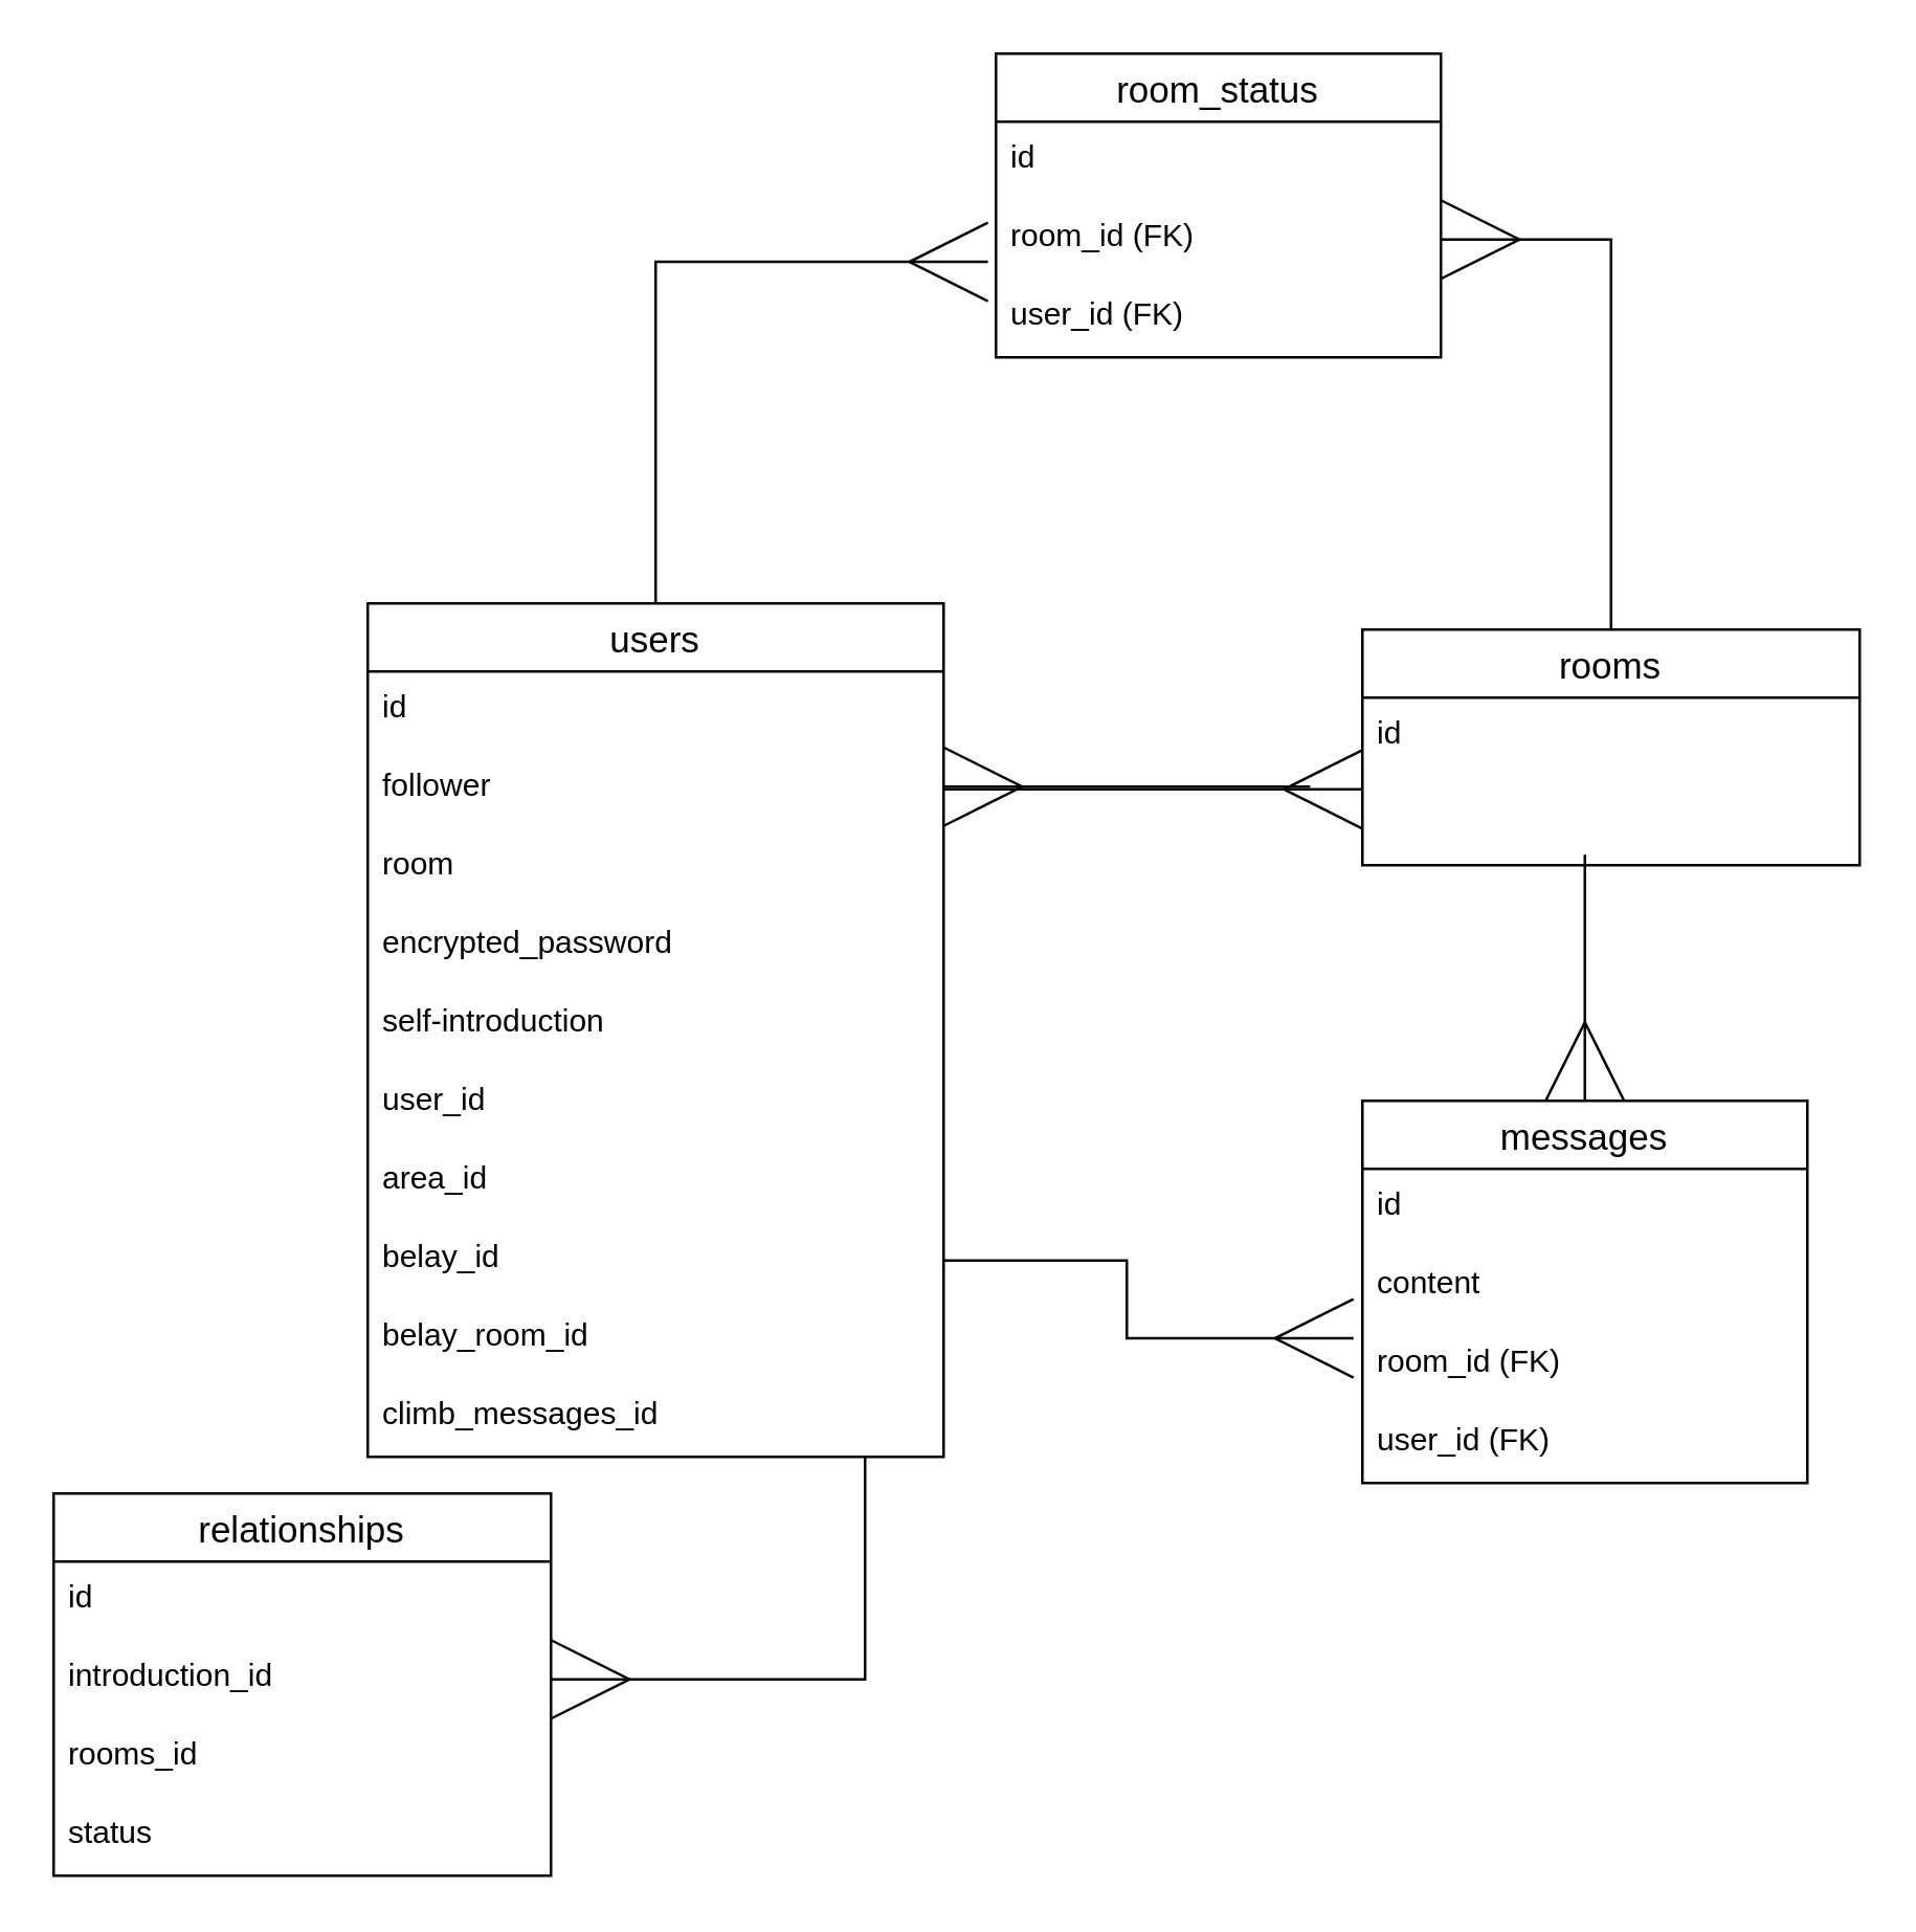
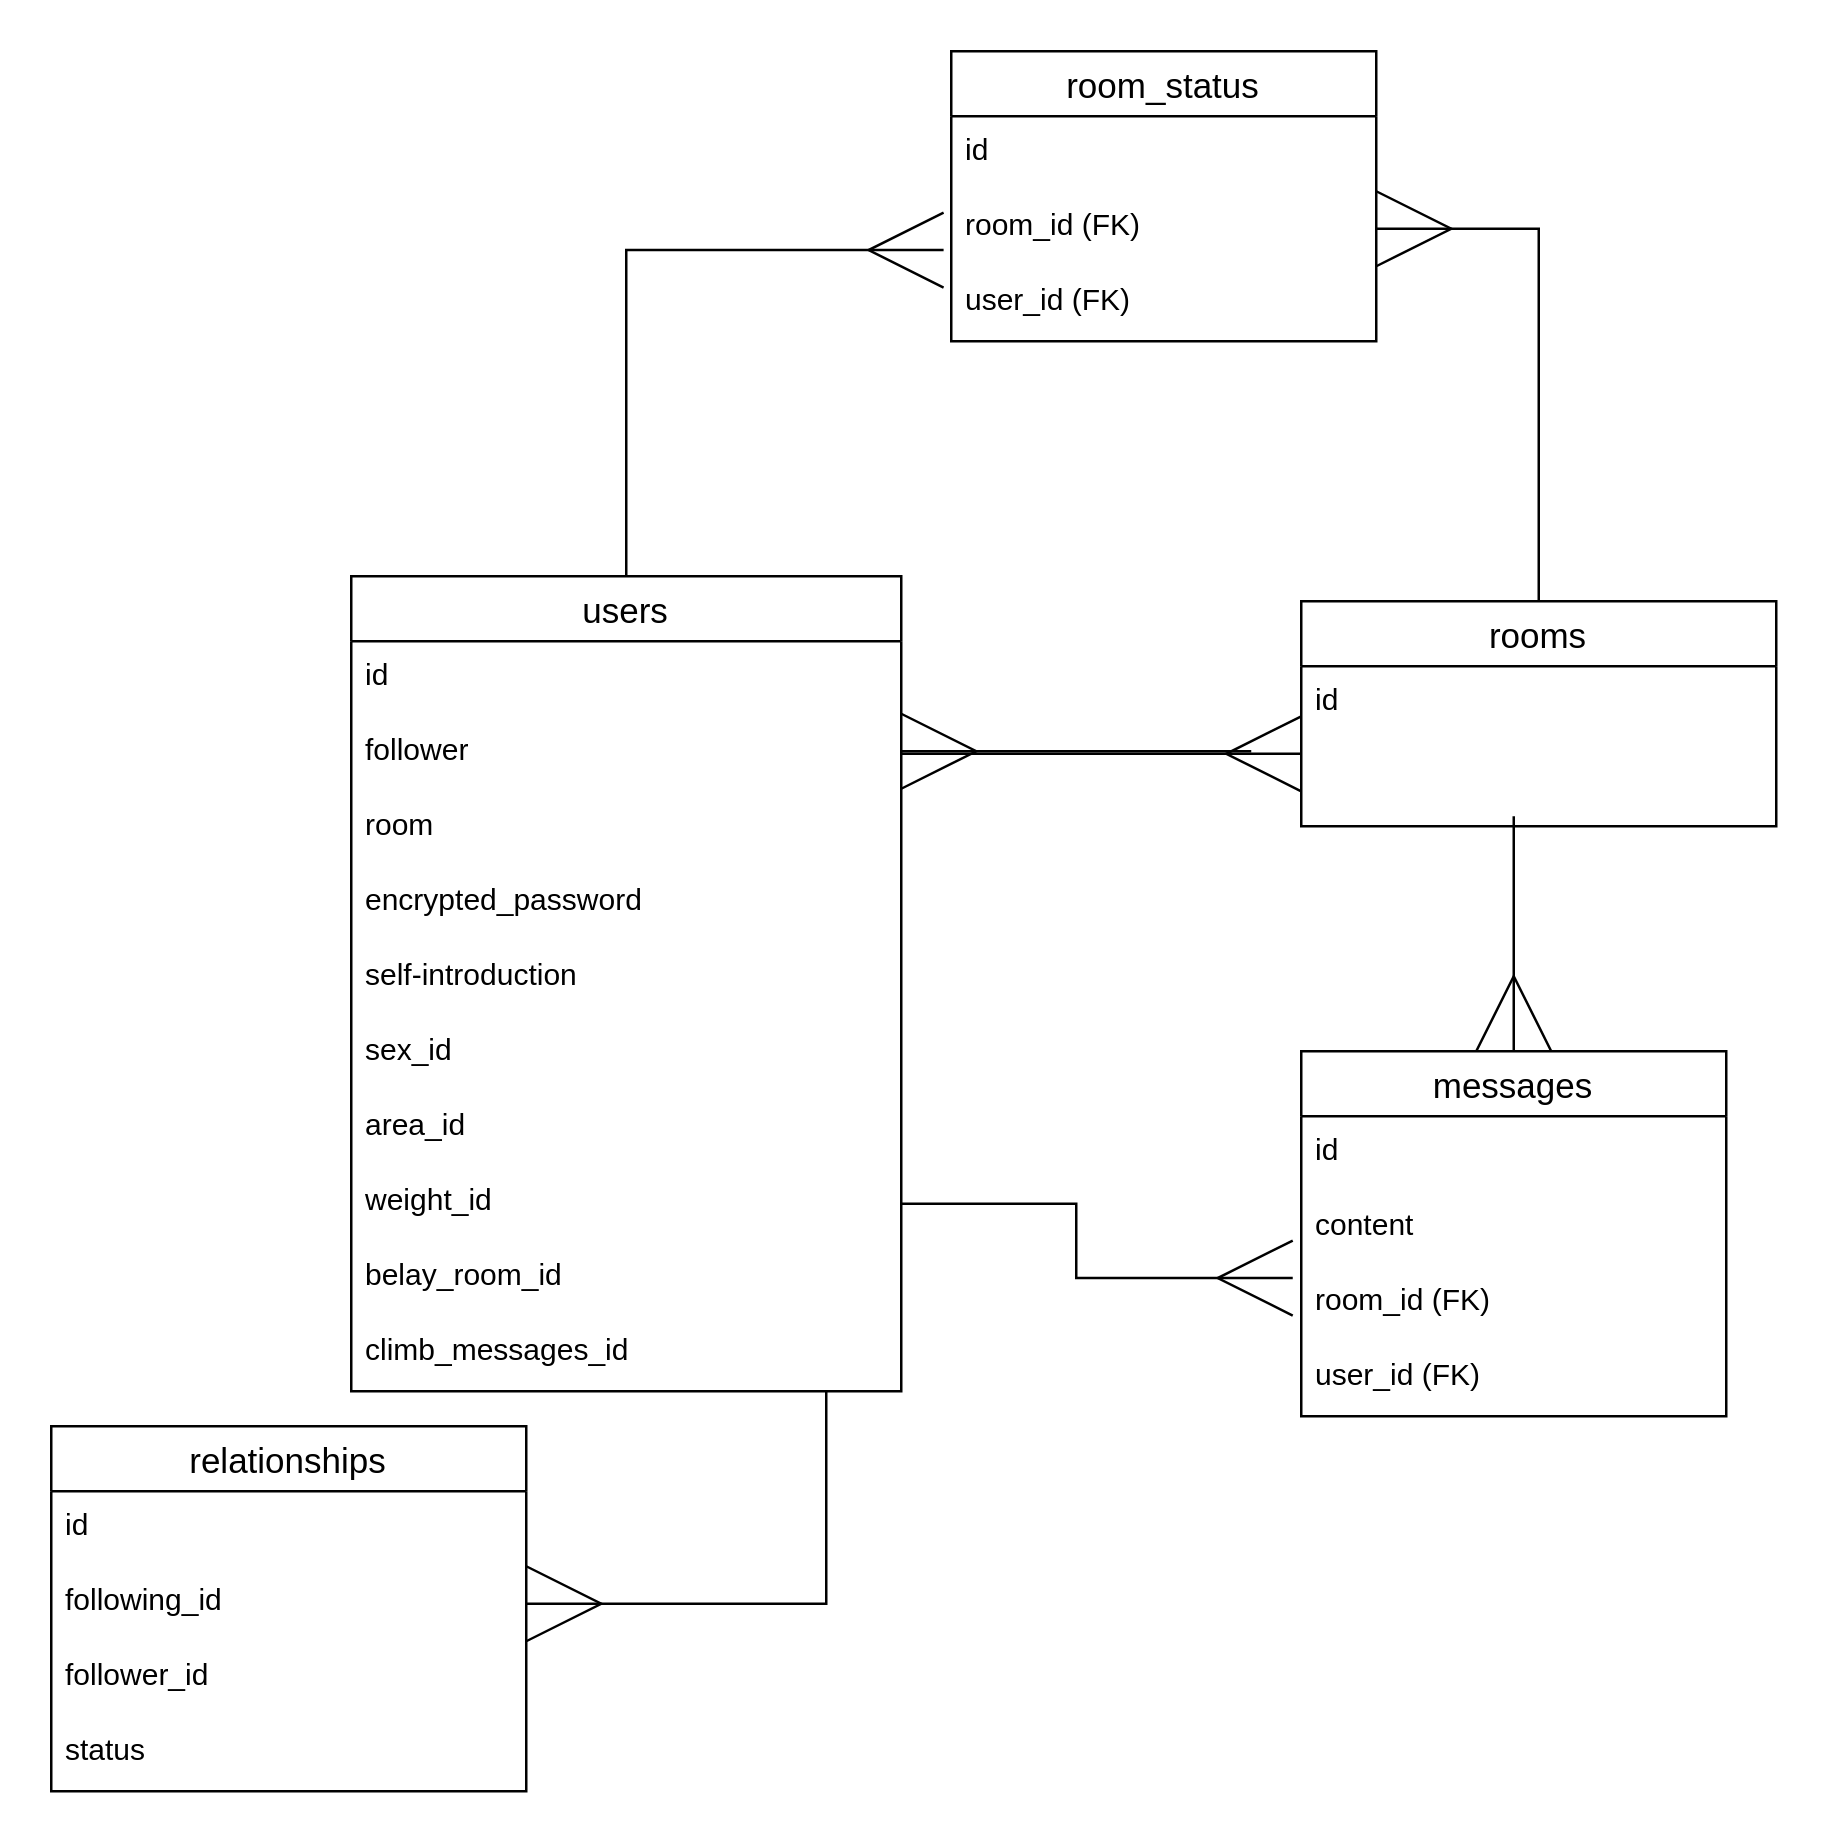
- <mxCell id="15" value="user_id" style="text;strokeColor=none;fillColor=none;spacingLeft=4;spacingRight=4;overflow=hidden;rotatable=0;points=[[0,0.5],[1,0.5]];portConstraint=eastwest;fontSize=12;" parent="9" vertex="1"><mxGeometry y="176" width="220" height="30" as="geometry" /></mxCell>
+ <mxCell id="15" value="sex_id" style="text;strokeColor=none;fillColor=none;spacingLeft=4;spacingRight=4;overflow=hidden;rotatable=0;points=[[0,0.5],[1,0.5]];portConstraint=eastwest;fontSize=12;" parent="9" vertex="1"><mxGeometry y="176" width="220" height="30" as="geometry" /></mxCell>
- <mxCell id="17" value="belay_id" style="text;strokeColor=none;fillColor=none;spacingLeft=4;spacingRight=4;overflow=hidden;rotatable=0;points=[[0,0.5],[1,0.5]];portConstraint=eastwest;fontSize=12;" parent="9" vertex="1"><mxGeometry y="236" width="220" height="30" as="geometry" /></mxCell>
+ <mxCell id="17" value="weight_id" style="text;strokeColor=none;fillColor=none;spacingLeft=4;spacingRight=4;overflow=hidden;rotatable=0;points=[[0,0.5],[1,0.5]];portConstraint=eastwest;fontSize=12;" parent="9" vertex="1"><mxGeometry y="236" width="220" height="30" as="geometry" /></mxCell>
- <mxCell id="5" value="introduction_id" style="text;strokeColor=none;fillColor=none;spacingLeft=4;spacingRight=4;overflow=hidden;rotatable=0;points=[[0,0.5],[1,0.5]];portConstraint=eastwest;fontSize=12;" parent="3" vertex="1"><mxGeometry y="56" width="190" height="30" as="geometry" /></mxCell>
+ <mxCell id="5" value="following_id" style="text;strokeColor=none;fillColor=none;spacingLeft=4;spacingRight=4;overflow=hidden;rotatable=0;points=[[0,0.5],[1,0.5]];portConstraint=eastwest;fontSize=12;" parent="3" vertex="1"><mxGeometry y="56" width="190" height="30" as="geometry" /></mxCell>
- <mxCell id="6" value="rooms_id" style="text;strokeColor=none;fillColor=none;spacingLeft=4;spacingRight=4;overflow=hidden;rotatable=0;points=[[0,0.5],[1,0.5]];portConstraint=eastwest;fontSize=12;" parent="3" vertex="1"><mxGeometry y="86" width="190" height="30" as="geometry" /></mxCell>
+ <mxCell id="6" value="follower_id" style="text;strokeColor=none;fillColor=none;spacingLeft=4;spacingRight=4;overflow=hidden;rotatable=0;points=[[0,0.5],[1,0.5]];portConstraint=eastwest;fontSize=12;" parent="3" vertex="1"><mxGeometry y="86" width="190" height="30" as="geometry" /></mxCell>
